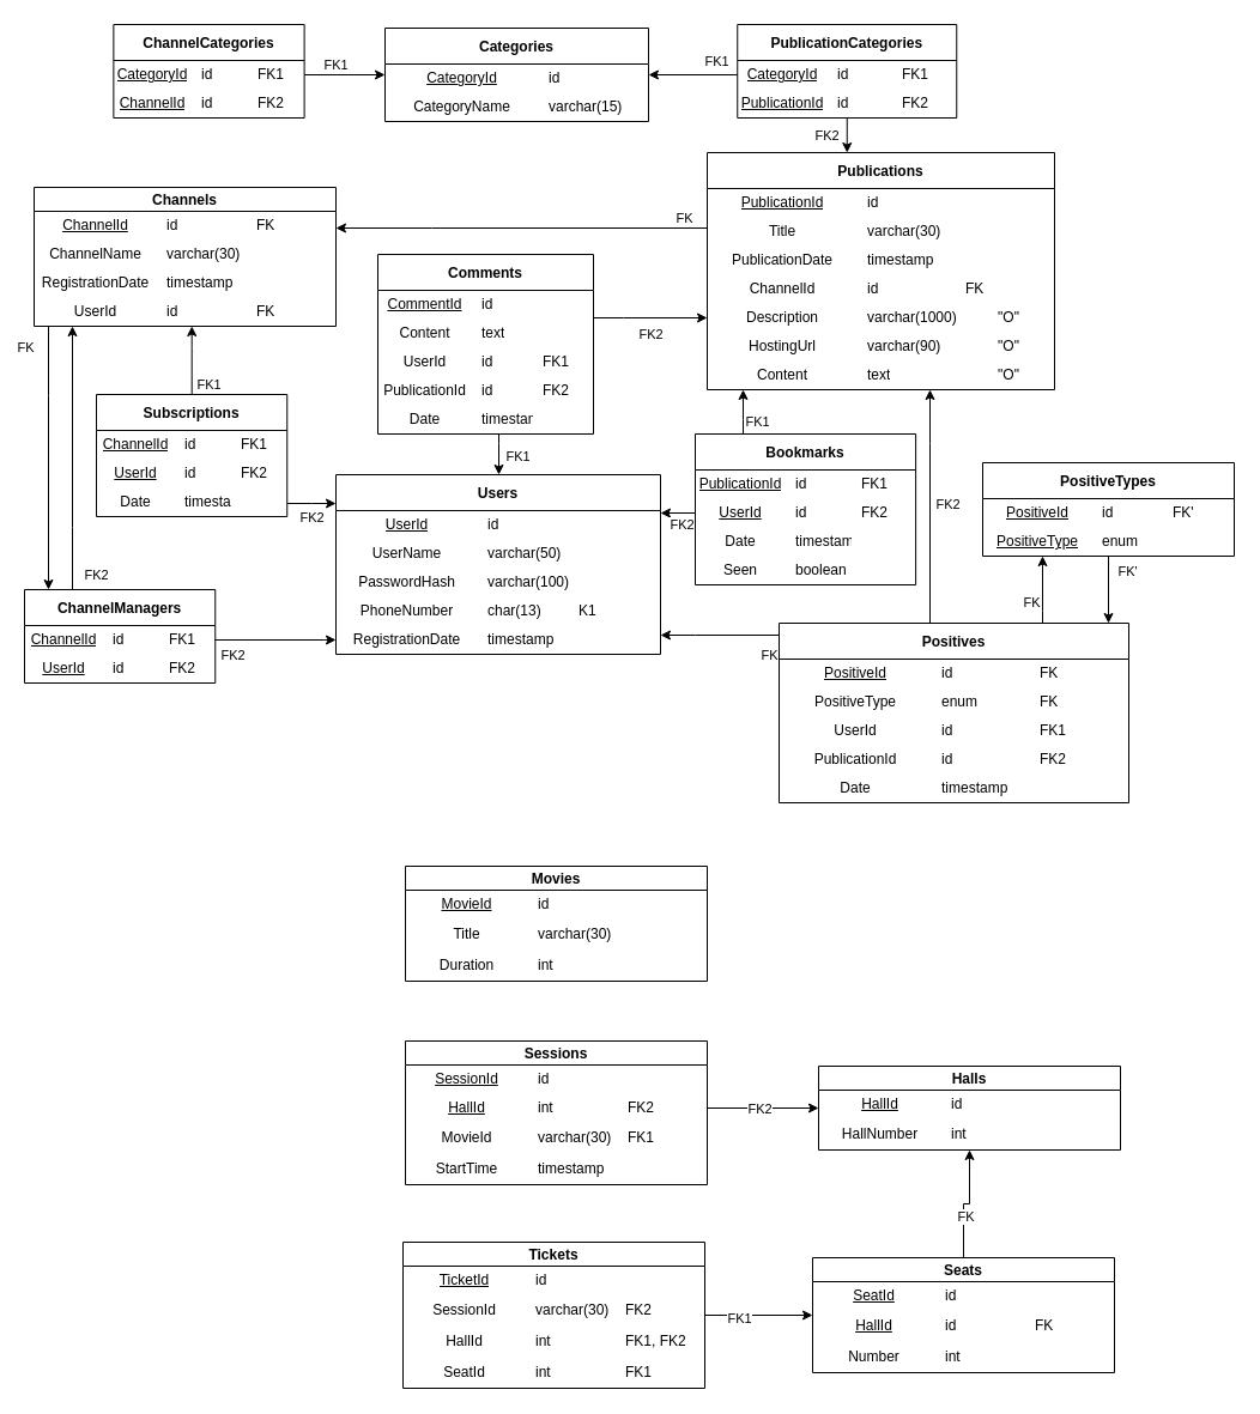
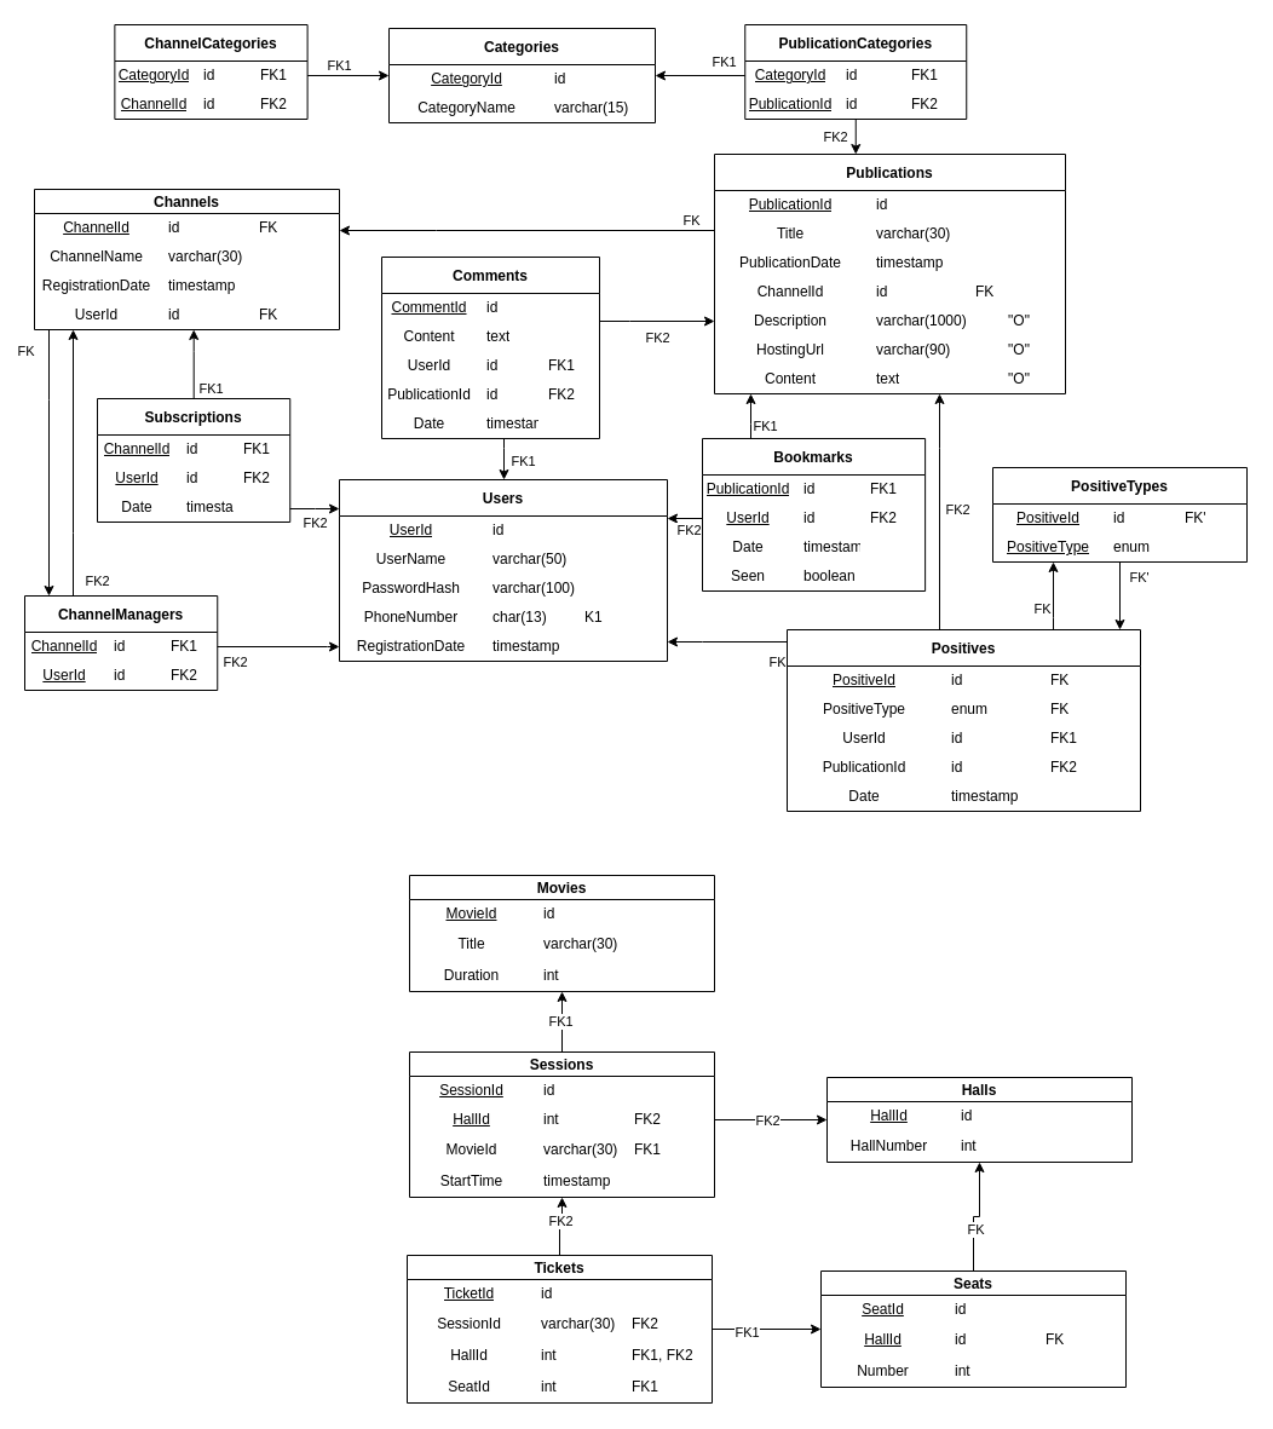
+ <mxCell id="230" style="edgeStyle=orthogonalEdgeStyle;rounded=0;orthogonalLoop=1;jettySize=auto;html=1;" parent="1" source="232" target="217" edge="1"><mxGeometry relative="1" as="geometry" /></mxCell>
+ <mxCell id="231" value="FK1" style="edgeLabel;html=1;align=center;verticalAlign=middle;resizable=0;points=[];" parent="230" vertex="1" connectable="0"><mxGeometry x="0.03" y="2" relative="1" as="geometry"><mxPoint as="offset" /></mxGeometry></mxCell>
+ <mxCell id="266" style="edgeStyle=orthogonalEdgeStyle;rounded=0;orthogonalLoop=1;jettySize=auto;html=1;" parent="1" source="268" target="232" edge="1"><mxGeometry relative="1" as="geometry" /></mxCell>
+ <mxCell id="267" value="FK2" style="edgeLabel;html=1;align=center;verticalAlign=middle;resizable=0;points=[];" parent="266" vertex="1" connectable="0"><mxGeometry x="0.228" y="2" relative="1" as="geometry"><mxPoint as="offset" /></mxGeometry></mxCell>
